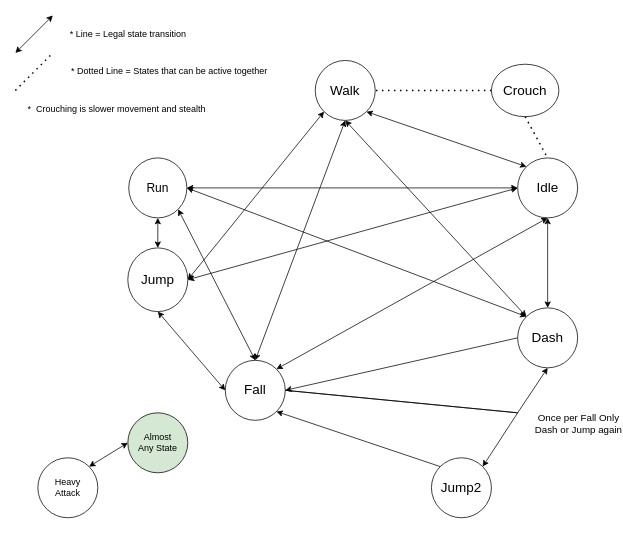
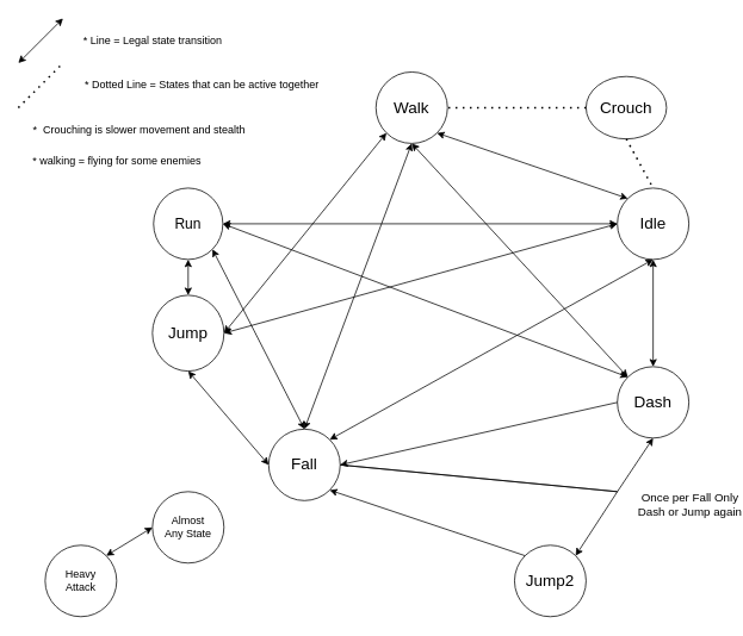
+ <mxCell id="11" value="* walking = flying for some enemies" style="text;html=1;align=center;verticalAlign=middle;resizable=0;points=[];autosize=1;strokeColor=none;fillColor=none;" vertex="1" parent="1"><mxGeometry x="20" y="165" width="220" height="30" as="geometry" /></mxCell>
- <mxCell id="26" value="Almost&lt;br&gt;Any State" style="ellipse;whiteSpace=wrap;html=1;aspect=fixed;fillColor=#d5e8d4;" vertex="1" parent="1"><mxGeometry x="170" y="550" width="80" height="80" as="geometry" /></mxCell>
+ <mxCell id="26" value="Almost&lt;br&gt;Any State" style="ellipse;whiteSpace=wrap;html=1;aspect=fixed;" vertex="1" parent="1"><mxGeometry x="170" y="550" width="80" height="80" as="geometry" /></mxCell>
